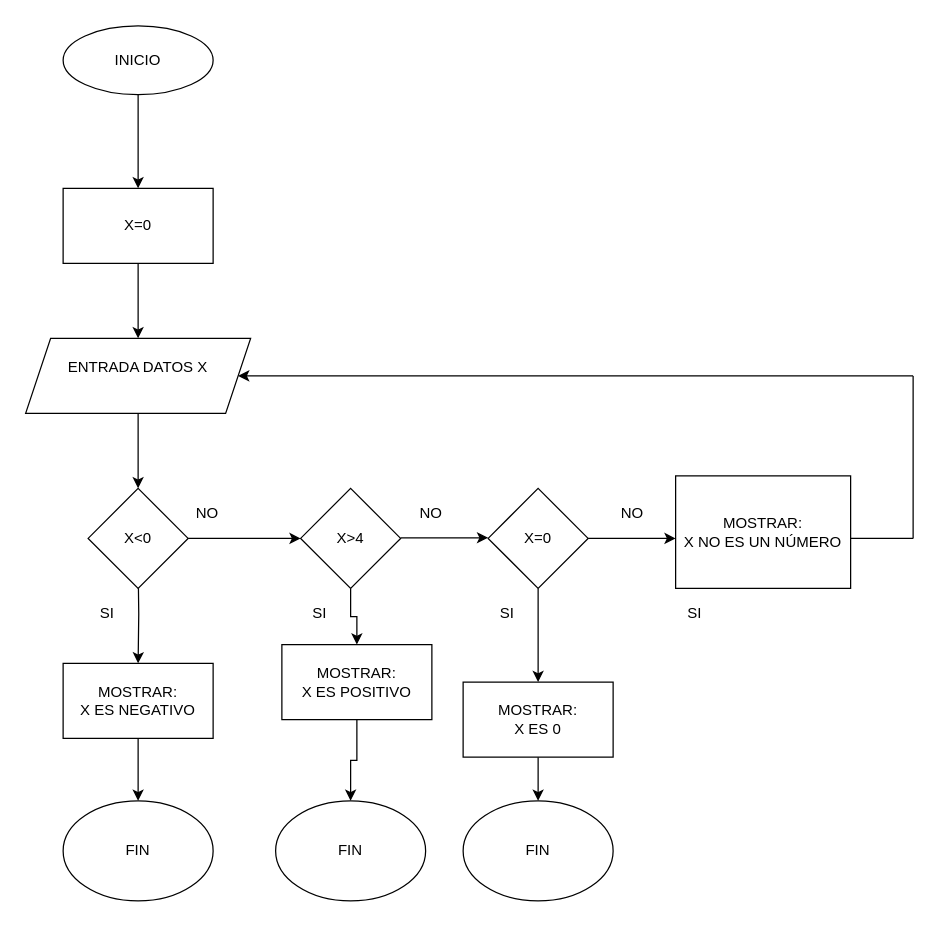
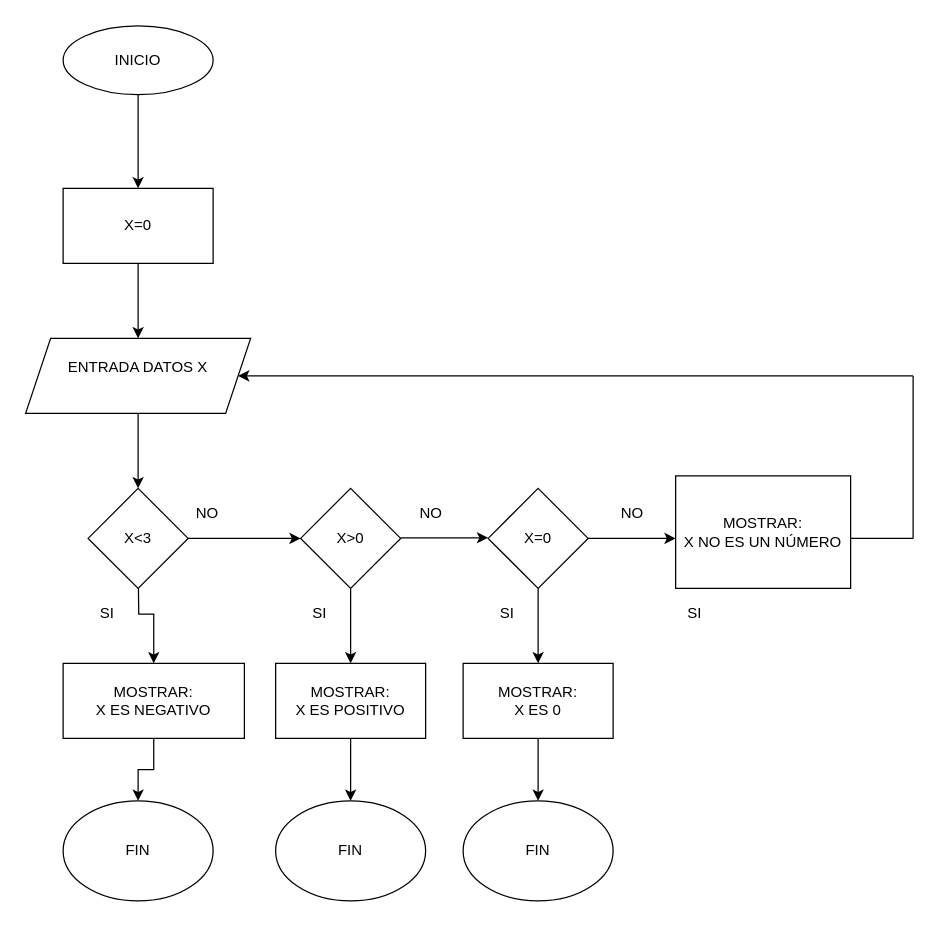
- <mxCell id="11" value="X&amp;lt;0" style="rhombus;whiteSpace=wrap;html=1;" parent="1" vertex="1"><mxGeometry x="70" y="390" width="80" height="80" as="geometry" /></mxCell>
+ <mxCell id="11" value="X&amp;lt;3" style="rhombus;whiteSpace=wrap;html=1;" parent="1" vertex="1"><mxGeometry x="70" y="390" width="80" height="80" as="geometry" /></mxCell>
- <mxCell id="17" value="X&amp;gt;4" style="rhombus;whiteSpace=wrap;html=1;" vertex="1" parent="1"><mxGeometry x="240" y="390" width="80" height="80" as="geometry" /></mxCell>
+ <mxCell id="17" value="X&amp;gt;0" style="rhombus;whiteSpace=wrap;html=1;" vertex="1" parent="1"><mxGeometry x="240" y="390" width="80" height="80" as="geometry" /></mxCell>
- <mxCell id="23" value="&lt;div&gt;MOSTRAR:&lt;/div&gt;&lt;div&gt;X ES POSITIVO&lt;br&gt;&lt;/div&gt;" style="rounded=0;whiteSpace=wrap;html=1;" vertex="1" parent="1"><mxGeometry x="225" y="515" width="120" height="60" as="geometry" /></mxCell>
+ <mxCell id="23" value="&lt;div&gt;MOSTRAR:&lt;/div&gt;&lt;div&gt;X ES POSITIVO&lt;br&gt;&lt;/div&gt;" style="rounded=0;whiteSpace=wrap;html=1;" vertex="1" parent="1"><mxGeometry x="220" y="530" width="120" height="60" as="geometry" /></mxCell>
- <mxCell id="9" value="&lt;div&gt;MOSTRAR:&lt;/div&gt;&lt;div&gt;X ES NEGATIVO&lt;br&gt;&lt;/div&gt;" style="rounded=0;whiteSpace=wrap;html=1;" parent="1" vertex="1"><mxGeometry x="50" y="530" width="120" height="60" as="geometry" /></mxCell>
+ <mxCell id="9" value="&lt;div&gt;MOSTRAR:&lt;/div&gt;&lt;div&gt;X ES NEGATIVO&lt;br&gt;&lt;/div&gt;" style="rounded=0;whiteSpace=wrap;html=1;" parent="1" vertex="1"><mxGeometry x="50" y="530" width="145" height="60" as="geometry" /></mxCell>
- <mxCell id="27" value="&lt;div&gt;MOSTRAR:&lt;/div&gt;&lt;div&gt;X ES 0&lt;br&gt;&lt;/div&gt;" style="rounded=0;whiteSpace=wrap;html=1;" vertex="1" parent="1"><mxGeometry x="370" y="545" width="120" height="60" as="geometry" /></mxCell>
+ <mxCell id="27" value="&lt;div&gt;MOSTRAR:&lt;/div&gt;&lt;div&gt;X ES 0&lt;br&gt;&lt;/div&gt;" style="rounded=0;whiteSpace=wrap;html=1;" vertex="1" parent="1"><mxGeometry x="370" y="530" width="120" height="60" as="geometry" /></mxCell>
